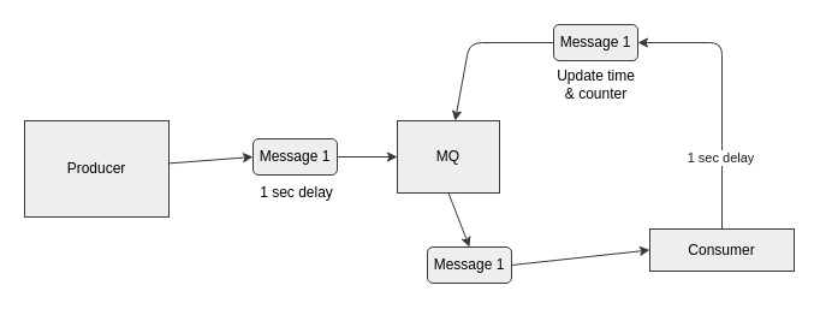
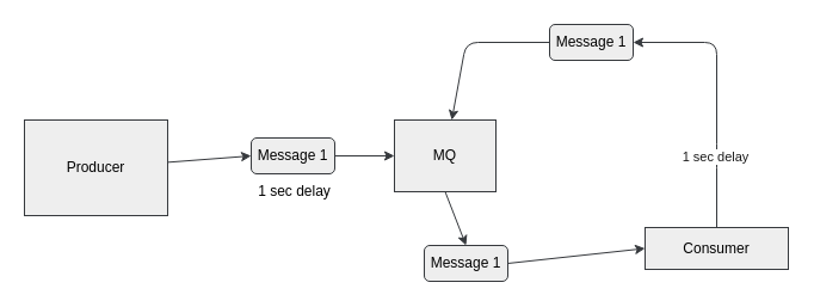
- <mxCell id="13" value="Update time&lt;br&gt;&amp;amp; counter" style="text;html=1;align=center;verticalAlign=middle;resizable=0;points=[];autosize=1;strokeColor=none;fillColor=none;fontColor=#000000;" parent="1" vertex="1"><mxGeometry x="450" y="50" width="90" height="40" as="geometry" /></mxCell>
